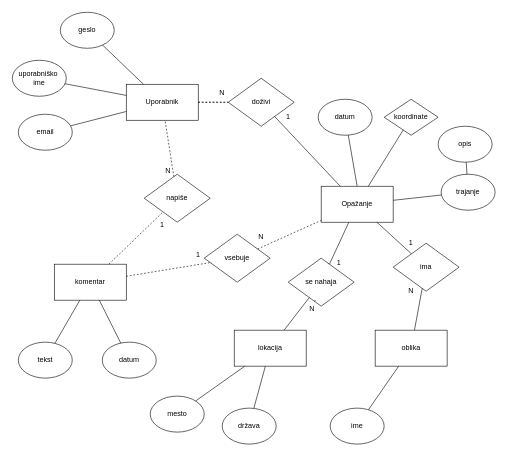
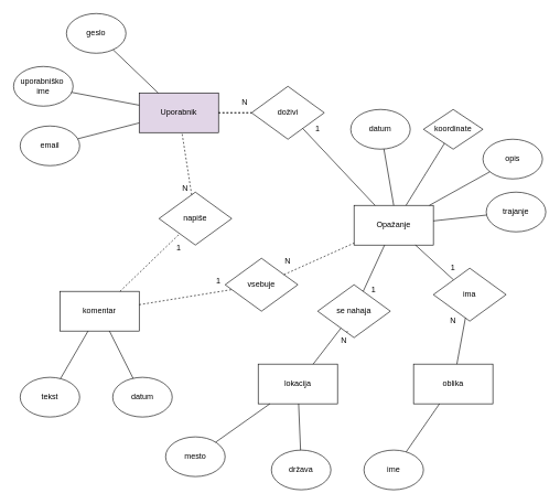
- <mxCell id="2" value="&lt;div&gt;Uporabnik&lt;/div&gt;" style="rounded=0;whiteSpace=wrap;html=1;" vertex="1" parent="1"><mxGeometry x="210" y="140" width="120" height="60" as="geometry" /></mxCell>
+ <mxCell id="2" value="&lt;div&gt;Uporabnik&lt;/div&gt;" style="rounded=0;whiteSpace=wrap;html=1;fillColor=#e1d5e7;" vertex="1" parent="1"><mxGeometry x="210" y="140" width="120" height="60" as="geometry" /></mxCell>
- <mxCell id="23" value="" style="endArrow=none;html=1;rounded=0;" edge="1" parent="1" source="22" target="20"><mxGeometry width="50" height="50" relative="1" as="geometry"><mxPoint x="540" y="420" as="sourcePoint" /><mxPoint x="590" y="370" as="targetPoint" /></mxGeometry></mxCell>
+ <mxCell id="23" value="" style="endArrow=none;html=1;rounded=0;" edge="1" parent="1" source="22" target="11"><mxGeometry width="50" height="50" relative="1" as="geometry"><mxPoint x="540" y="420" as="sourcePoint" /><mxPoint x="590" y="370" as="targetPoint" /></mxGeometry></mxCell>
- <mxCell id="15" value="država" style="ellipse;whiteSpace=wrap;html=1;" vertex="1" parent="1"><mxGeometry x="370" y="680" width="90" height="60" as="geometry" /></mxCell>
+ <mxCell id="15" value="država" style="ellipse;whiteSpace=wrap;html=1;" vertex="1" parent="1"><mxGeometry x="410" y="680" width="90" height="60" as="geometry" /></mxCell>
